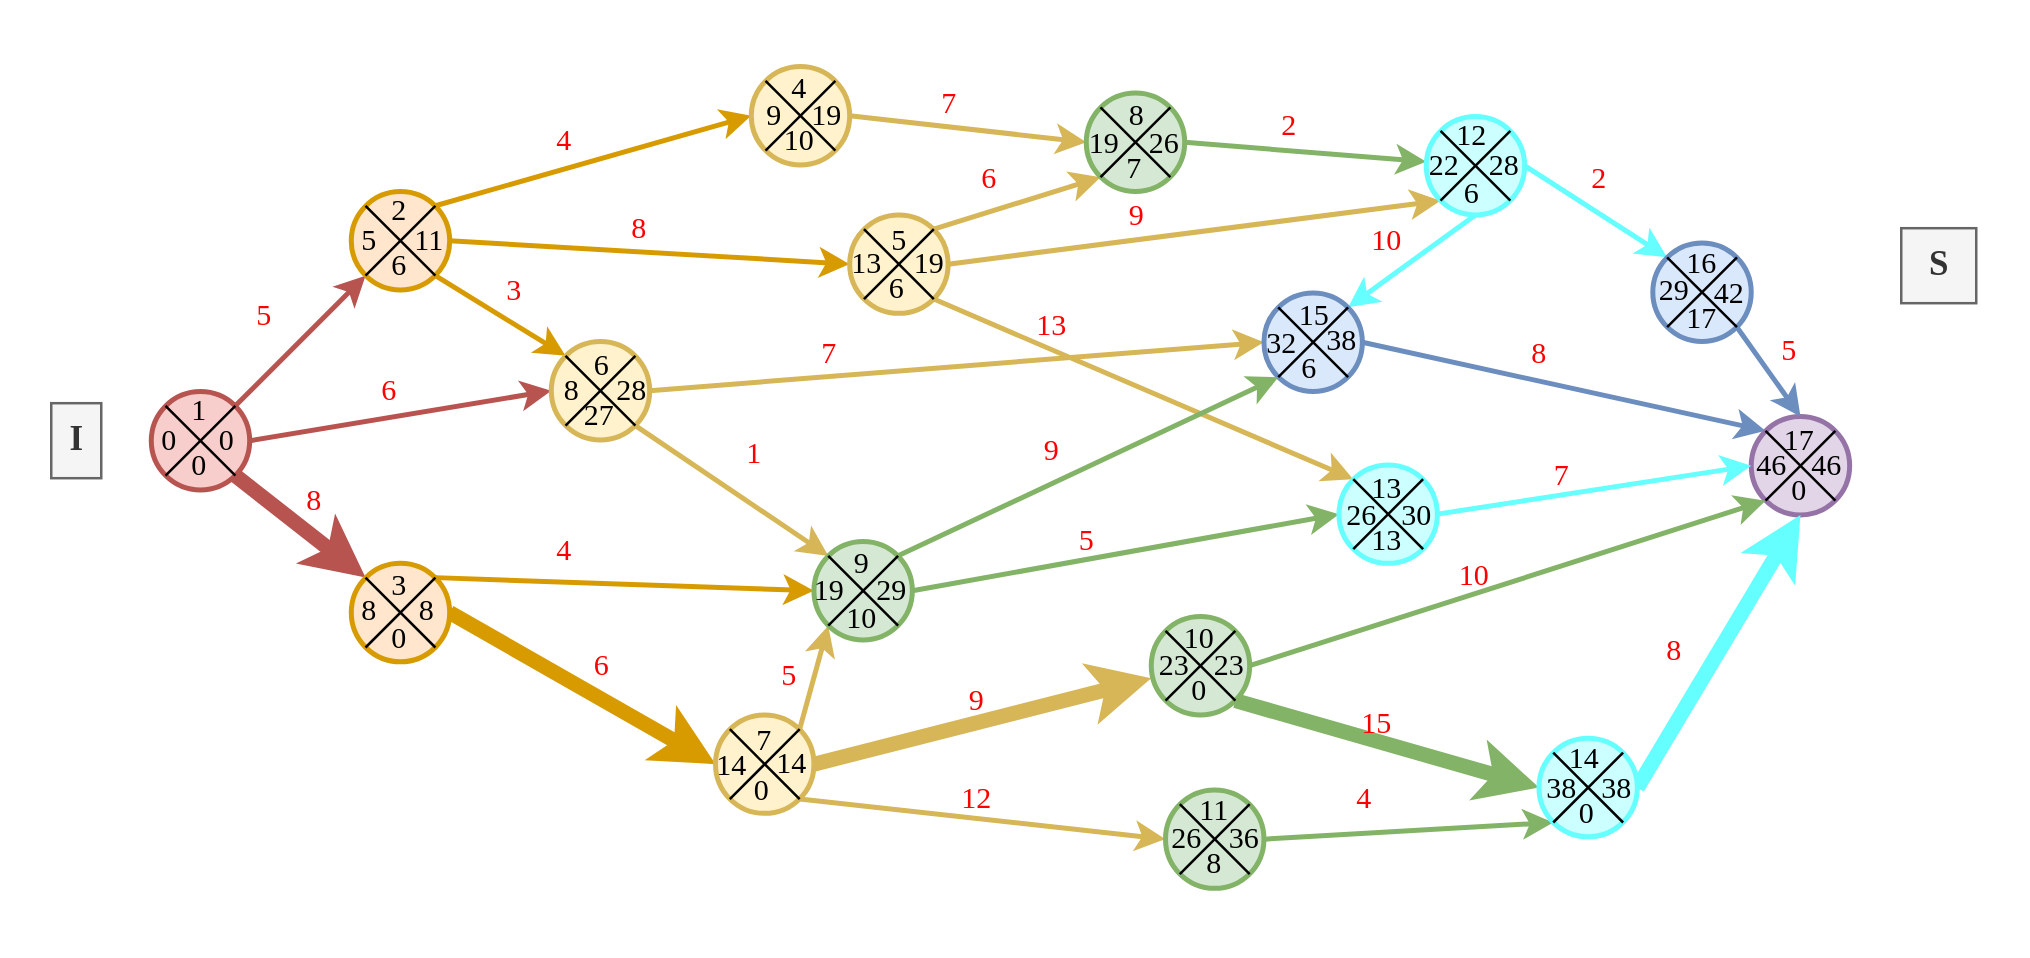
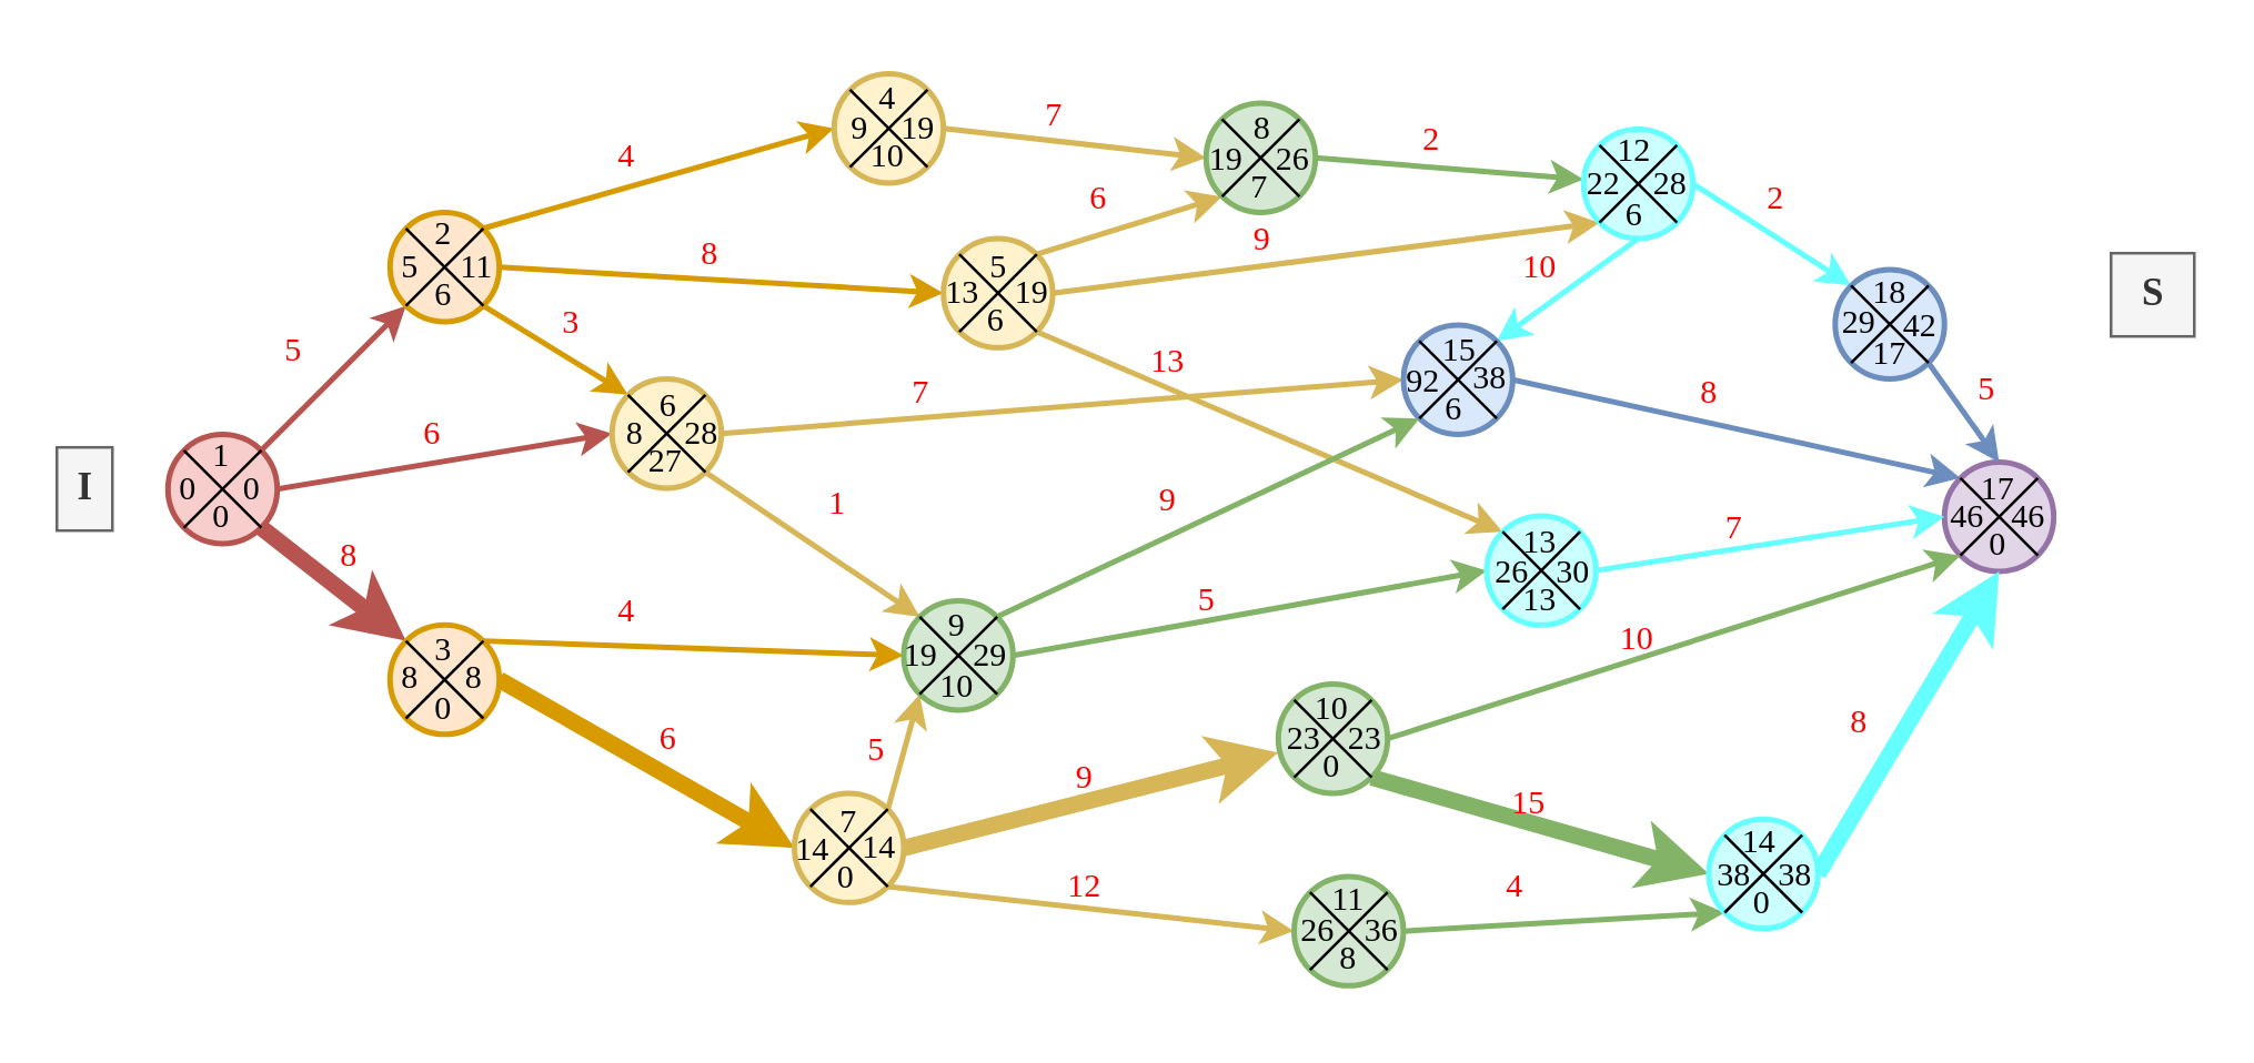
- <mxCell id="128" value="16" style="text;html=1;align=center;verticalAlign=middle;resizable=0;points=[];autosize=1;strokeColor=none;fillColor=none;fontFamily=Times New Roman;fontColor=#000000;fontSource=https%3A%2F%2Ffonts.googleapis.com%2Fcss%3Ffamily%3DTimes%2BNew%2BRoman;" parent="1" vertex="1"><mxGeometry x="660" y="90.06" width="40" height="30" as="geometry" /></mxCell>
+ <mxCell id="128" value="18" style="text;html=1;align=center;verticalAlign=middle;resizable=0;points=[];autosize=1;strokeColor=none;fillColor=none;fontFamily=Times New Roman;fontColor=#000000;fontSource=https%3A%2F%2Ffonts.googleapis.com%2Fcss%3Ffamily%3DTimes%2BNew%2BRoman;" parent="1" vertex="1"><mxGeometry x="660" y="90.06" width="40" height="30" as="geometry" /></mxCell>
- <mxCell id="144" value="32" style="text;html=1;align=center;verticalAlign=middle;resizable=0;points=[];autosize=1;strokeColor=none;fillColor=none;fontFamily=Times New Roman;fontSource=https%3A%2F%2Ffonts.googleapis.com%2Fcss%3Ffamily%3DTimes%2BNew%2BRoman;" parent="1" vertex="1"><mxGeometry x="492" y="122.31" width="40" height="30" as="geometry" /></mxCell>
+ <mxCell id="144" value="92" style="text;html=1;align=center;verticalAlign=middle;resizable=0;points=[];autosize=1;strokeColor=none;fillColor=none;fontFamily=Times New Roman;fontSource=https%3A%2F%2Ffonts.googleapis.com%2Fcss%3Ffamily%3DTimes%2BNew%2BRoman;" parent="1" vertex="1"><mxGeometry x="492" y="122.31" width="40" height="30" as="geometry" /></mxCell>
